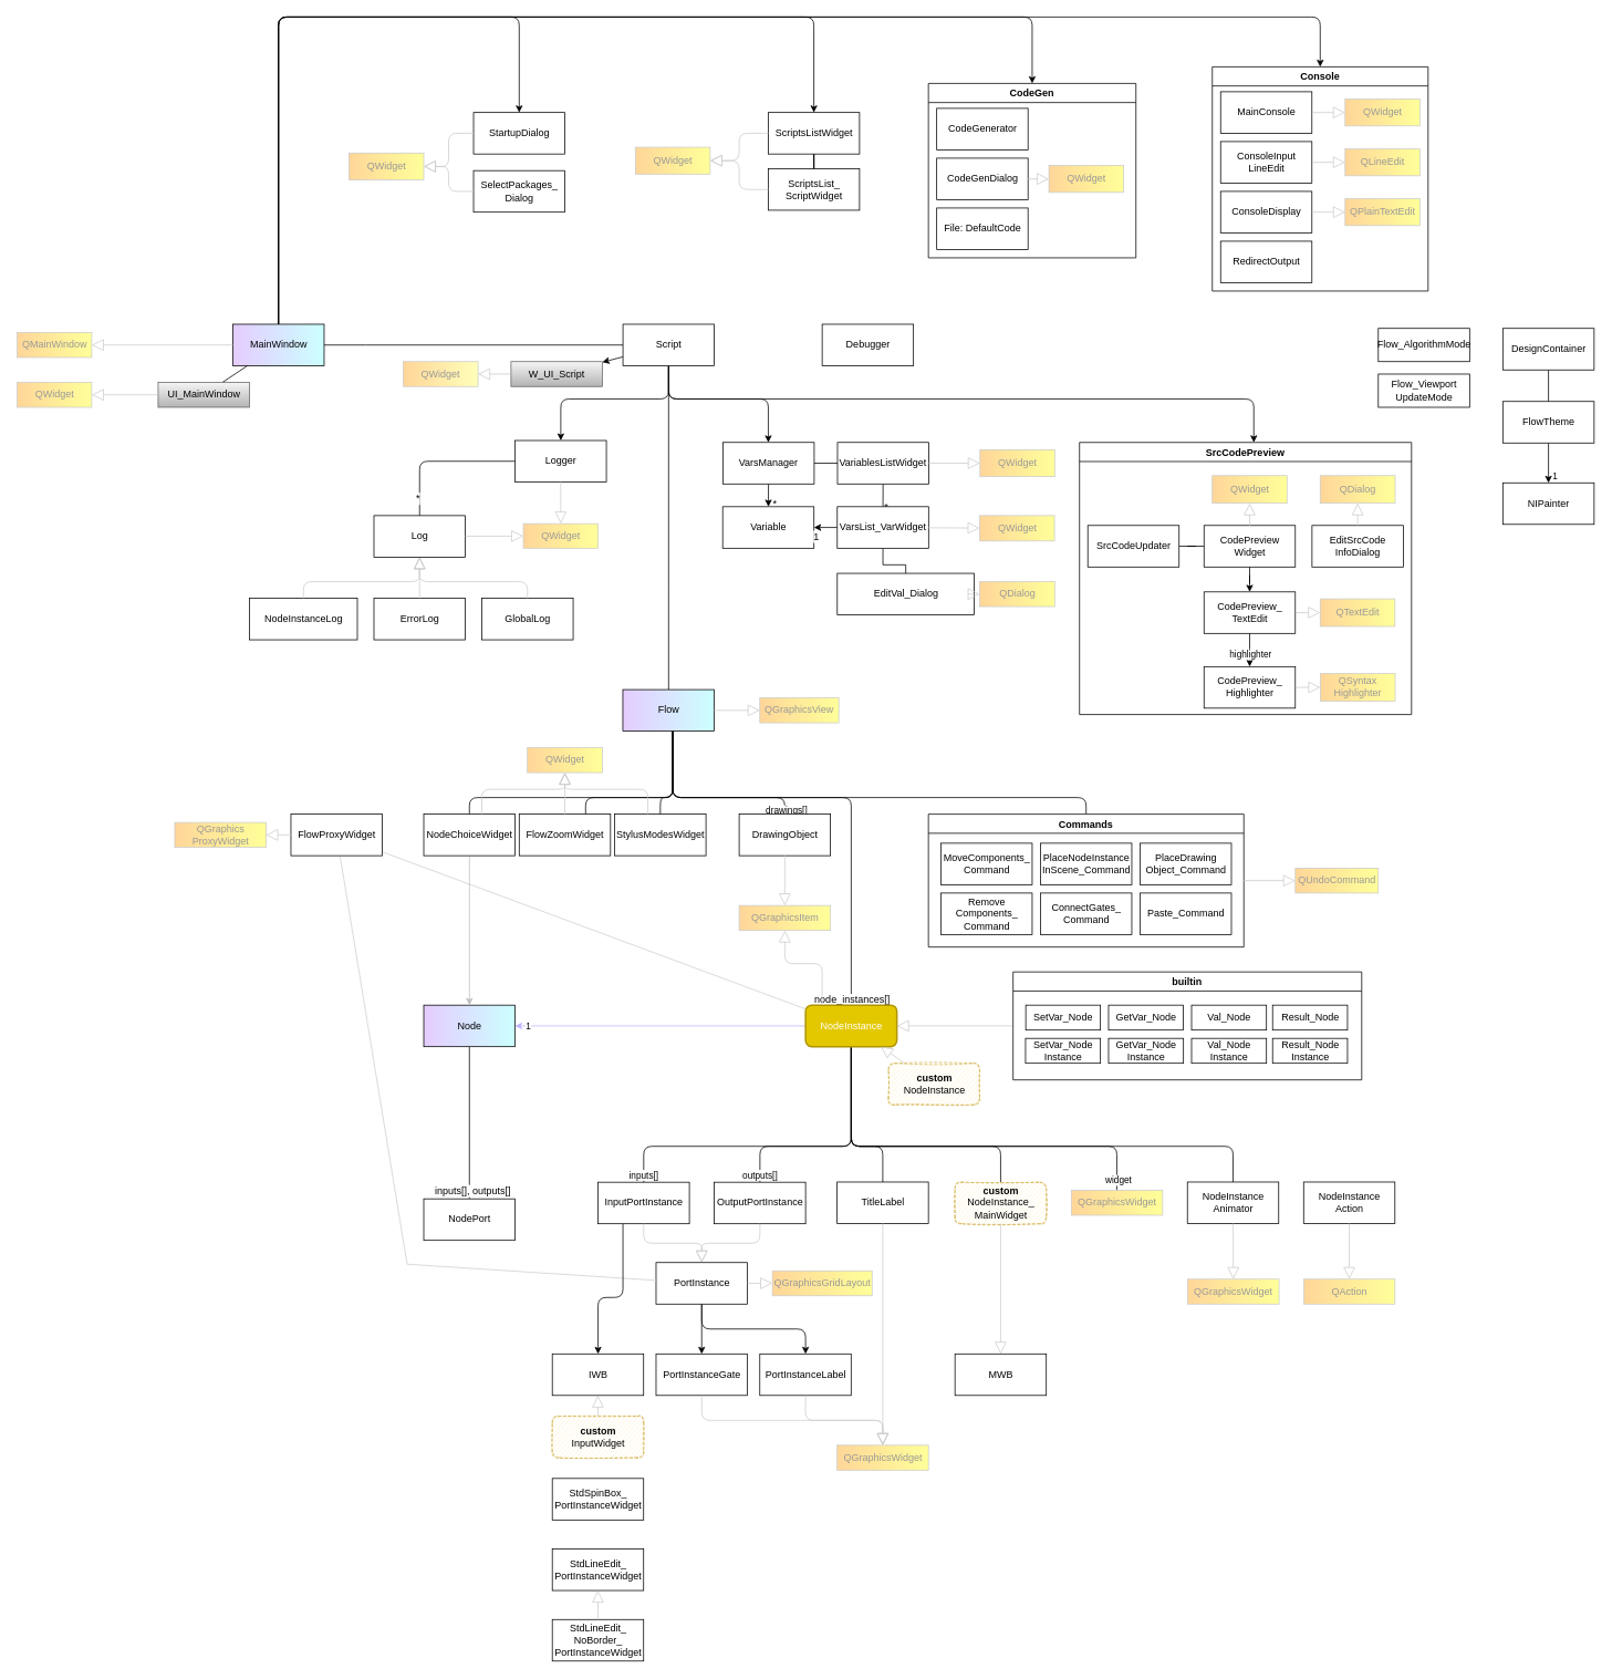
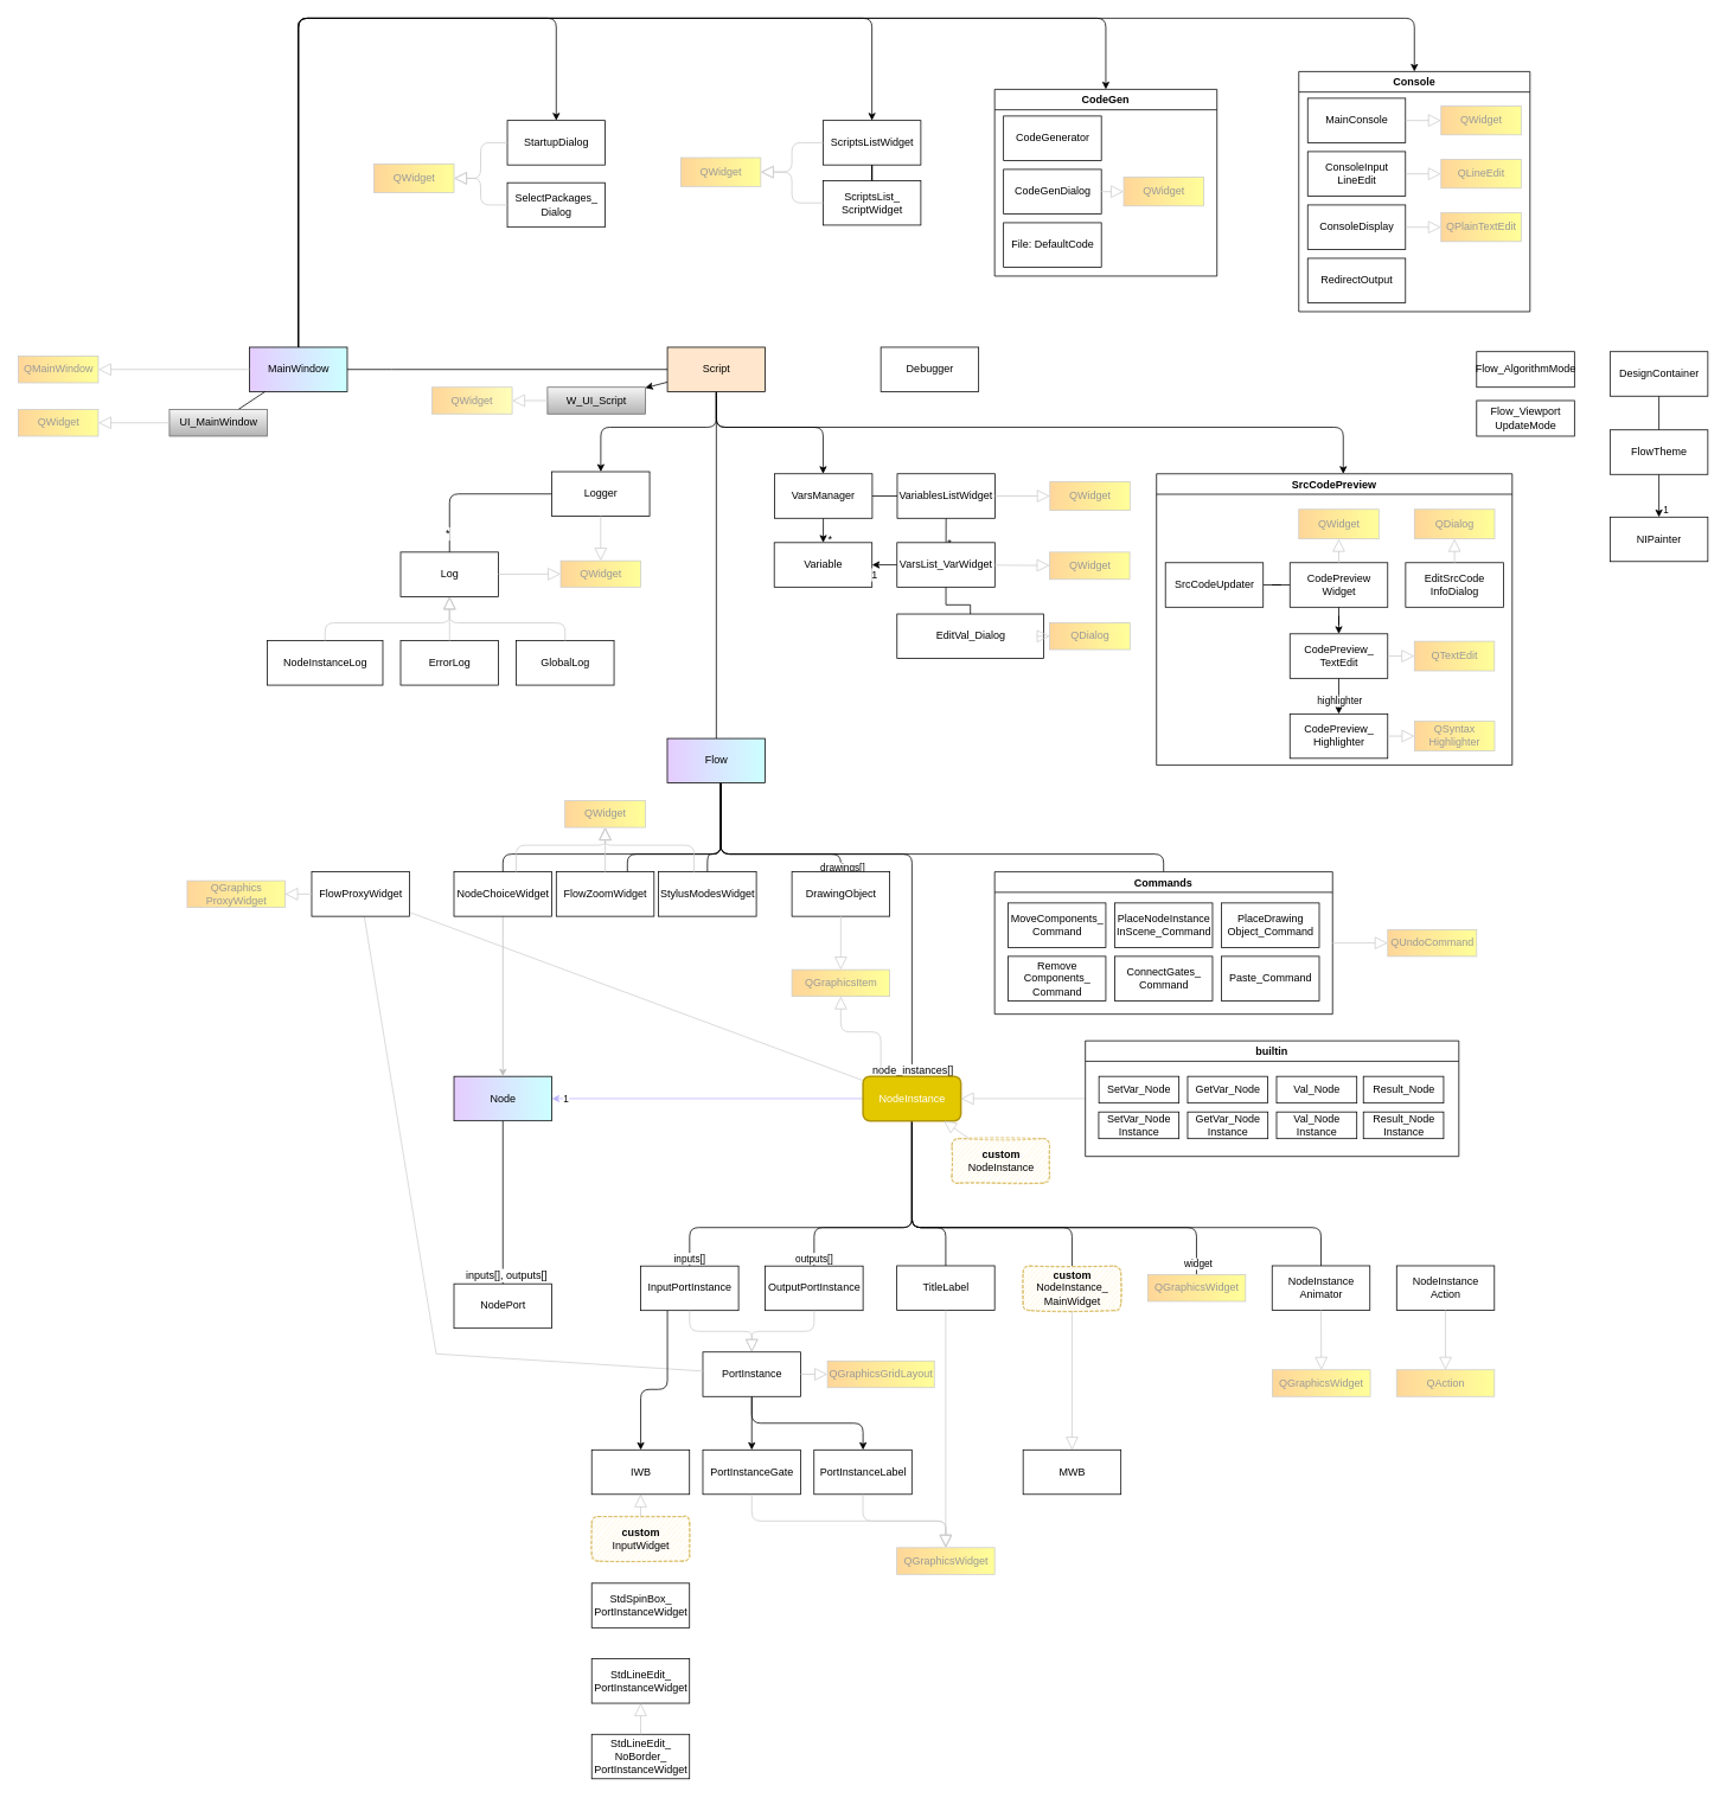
- <mxCell id="16" value="&lt;div&gt;Script&lt;/div&gt;" style="html=1;" parent="1" vertex="1"><mxGeometry x="750" y="390" width="110" height="50" as="geometry" /></mxCell>
+ <mxCell id="16" value="&lt;div&gt;Script&lt;/div&gt;" style="html=1;fillColor=#ffe6cc;" parent="1" vertex="1"><mxGeometry x="750" y="390" width="110" height="50" as="geometry" /></mxCell>
- <mxCell id="49" value="" style="endArrow=block;endFill=0;endSize=12;html=1;strokeColor=#CCCCCC;" parent="1" source="25" target="48" edge="1"><mxGeometry width="160" relative="1" as="geometry"><mxPoint x="560" y="1420" as="sourcePoint" /><mxPoint x="890" y="820" as="targetPoint" /></mxGeometry></mxCell>
- <mxCell id="48" value="QGraphicsView" style="html=1;gradientColor=#FFFF99;gradientDirection=east;strokeColor=#CCCCCC;fontColor=#999999;fillColor=#FFD699;" parent="1" vertex="1"><mxGeometry x="914.87" y="840" width="95.13" height="30" as="geometry" /></mxCell>
